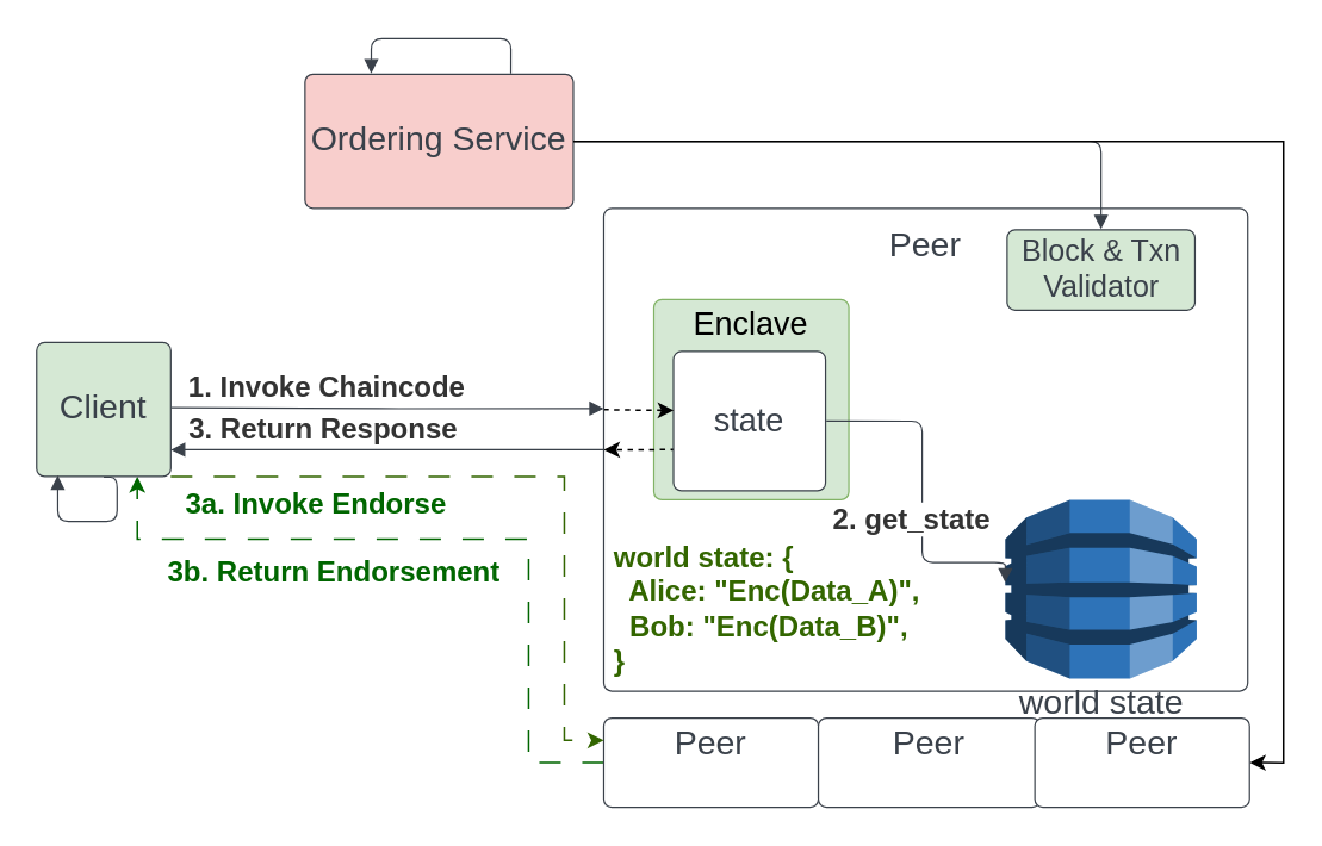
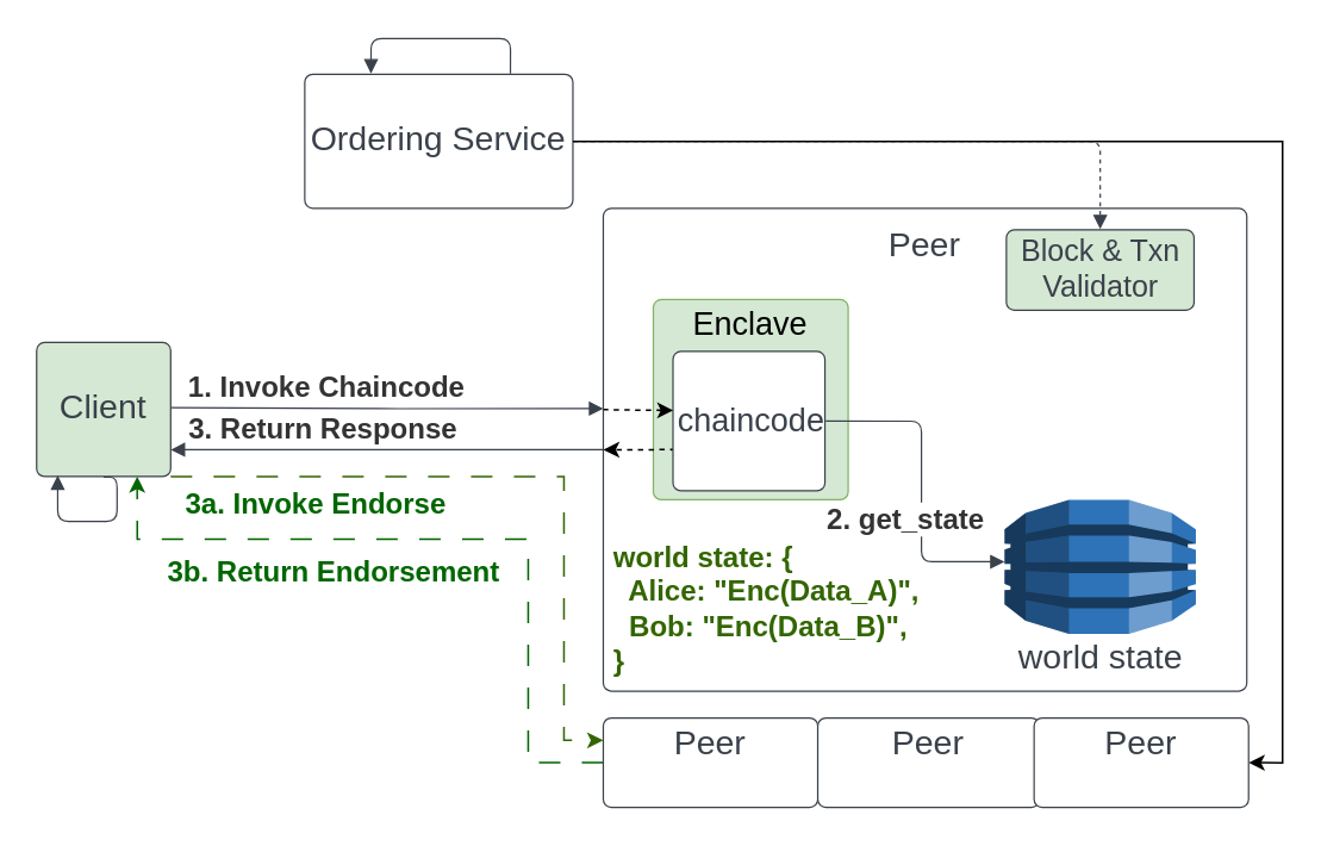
- <mxCell id="6" value="&lt;font style=&quot;font-size: 19px;&quot;&gt;Ordering Service&lt;/font&gt;" style="html=1;overflow=block;blockSpacing=1;whiteSpace=wrap;fontSize=16.7;fontColor=#3a414a;spacing=3.8;strokeColor=#3a414a;strokeOpacity=100;rounded=1;absoluteArcSize=1;arcSize=9;strokeWidth=0.8;lucidId=gJdIvHb7BSO.;fillColor=#f8cecc;" parent="1" vertex="1"><mxGeometry x="170" y="40.95" width="150" height="75" as="geometry" /></mxCell>
+ <mxCell id="6" value="&lt;font style=&quot;font-size: 19px;&quot;&gt;Ordering Service&lt;/font&gt;" style="html=1;overflow=block;blockSpacing=1;whiteSpace=wrap;fontSize=16.7;fontColor=#3a414a;spacing=3.8;strokeColor=#3a414a;strokeOpacity=100;rounded=1;absoluteArcSize=1;arcSize=9;strokeWidth=0.8;lucidId=gJdIvHb7BSO.;" parent="1" vertex="1"><mxGeometry x="170" y="40.95" width="150" height="75" as="geometry" /></mxCell>
- <mxCell id="25" value="" style="html=1;jettySize=18;whiteSpace=wrap;fontSize=13;strokeColor=#3a414a;strokeOpacity=100;strokeWidth=0.8;rounded=1;arcSize=12;edgeStyle=orthogonalEdgeStyle;startArrow=none;endArrow=block;endFill=1;exitX=1.002;exitY=0.5;exitPerimeter=0;entryX=0.5;entryY=-0.008;entryPerimeter=0;lucidId=gJdI1uD7Hwsn;" parent="1" source="6" target="12" edge="1"><mxGeometry width="100" height="100" relative="1" as="geometry"><Array as="points" /></mxGeometry></mxCell>
+ <mxCell id="25" value="" style="html=1;jettySize=18;whiteSpace=wrap;fontSize=13;strokeColor=#3a414a;strokeOpacity=100;strokeWidth=0.8;rounded=1;arcSize=12;edgeStyle=orthogonalEdgeStyle;startArrow=none;endArrow=block;endFill=1;exitX=1.002;exitY=0.5;exitPerimeter=0;entryX=0.5;entryY=-0.008;entryPerimeter=0;lucidId=gJdI1uD7Hwsn;dashed=1;" parent="1" source="6" target="12" edge="1"><mxGeometry width="100" height="100" relative="1" as="geometry"><Array as="points" /></mxGeometry></mxCell>
- <mxCell id="10" value="&lt;font style=&quot;font-size: 18px;&quot;&gt;state&lt;/font&gt;" style="html=1;overflow=block;blockSpacing=1;whiteSpace=wrap;fontSize=16.7;fontColor=#3a414a;spacing=3.8;strokeColor=#3a414a;strokeOpacity=100;rounded=1;absoluteArcSize=1;arcSize=9;strokeWidth=0.8;lucidId=gJdI5SxZYz~T;" parent="7" vertex="1"><mxGeometry x="39" y="80" width="85" height="78" as="geometry" /></mxCell>
+ <mxCell id="10" value="&lt;font style=&quot;font-size: 18px;&quot;&gt;chaincode&lt;/font&gt;" style="html=1;overflow=block;blockSpacing=1;whiteSpace=wrap;fontSize=16.7;fontColor=#3a414a;spacing=3.8;strokeColor=#3a414a;strokeOpacity=100;rounded=1;absoluteArcSize=1;arcSize=9;strokeWidth=0.8;lucidId=gJdI5SxZYz~T;" parent="7" vertex="1"><mxGeometry x="39" y="80" width="85" height="78" as="geometry" /></mxCell>
- <mxCell id="11" value="&lt;font style=&quot;font-size: 19px;&quot;&gt;world state&lt;/font&gt;" style="html=1;overflow=block;blockSpacing=1;whiteSpace=wrap;shape=mxgraph.aws3.dynamo_db;labelPosition=center;verticalLabelPosition=bottom;align=center;verticalAlign=top;pointerEvents=1;fontSize=16.7;fontColor=#3a414a;spacing=3.8;strokeColor=#3a414a;strokeOpacity=100;rounded=1;absoluteArcSize=1;arcSize=9;fillColor=#2e73b8;strokeWidth=0.8;lucidId=gJdIeH.mhM4w;" parent="7" vertex="1"><mxGeometry x="224.5" y="163" width="107" height="100" as="geometry" /></mxCell>
+ <mxCell id="11" value="&lt;font style=&quot;font-size: 19px;&quot;&gt;world state&lt;/font&gt;" style="html=1;overflow=block;blockSpacing=1;whiteSpace=wrap;shape=mxgraph.aws3.dynamo_db;labelPosition=center;verticalLabelPosition=bottom;align=center;verticalAlign=top;pointerEvents=1;fontSize=16.7;fontColor=#3a414a;spacing=3.8;strokeColor=#3a414a;strokeOpacity=100;rounded=1;absoluteArcSize=1;arcSize=9;fillColor=#2e73b8;strokeWidth=0.8;lucidId=gJdIeH.mhM4w;" parent="7" vertex="1"><mxGeometry x="224.5" y="163" width="107" height="75" as="geometry" /></mxCell>
